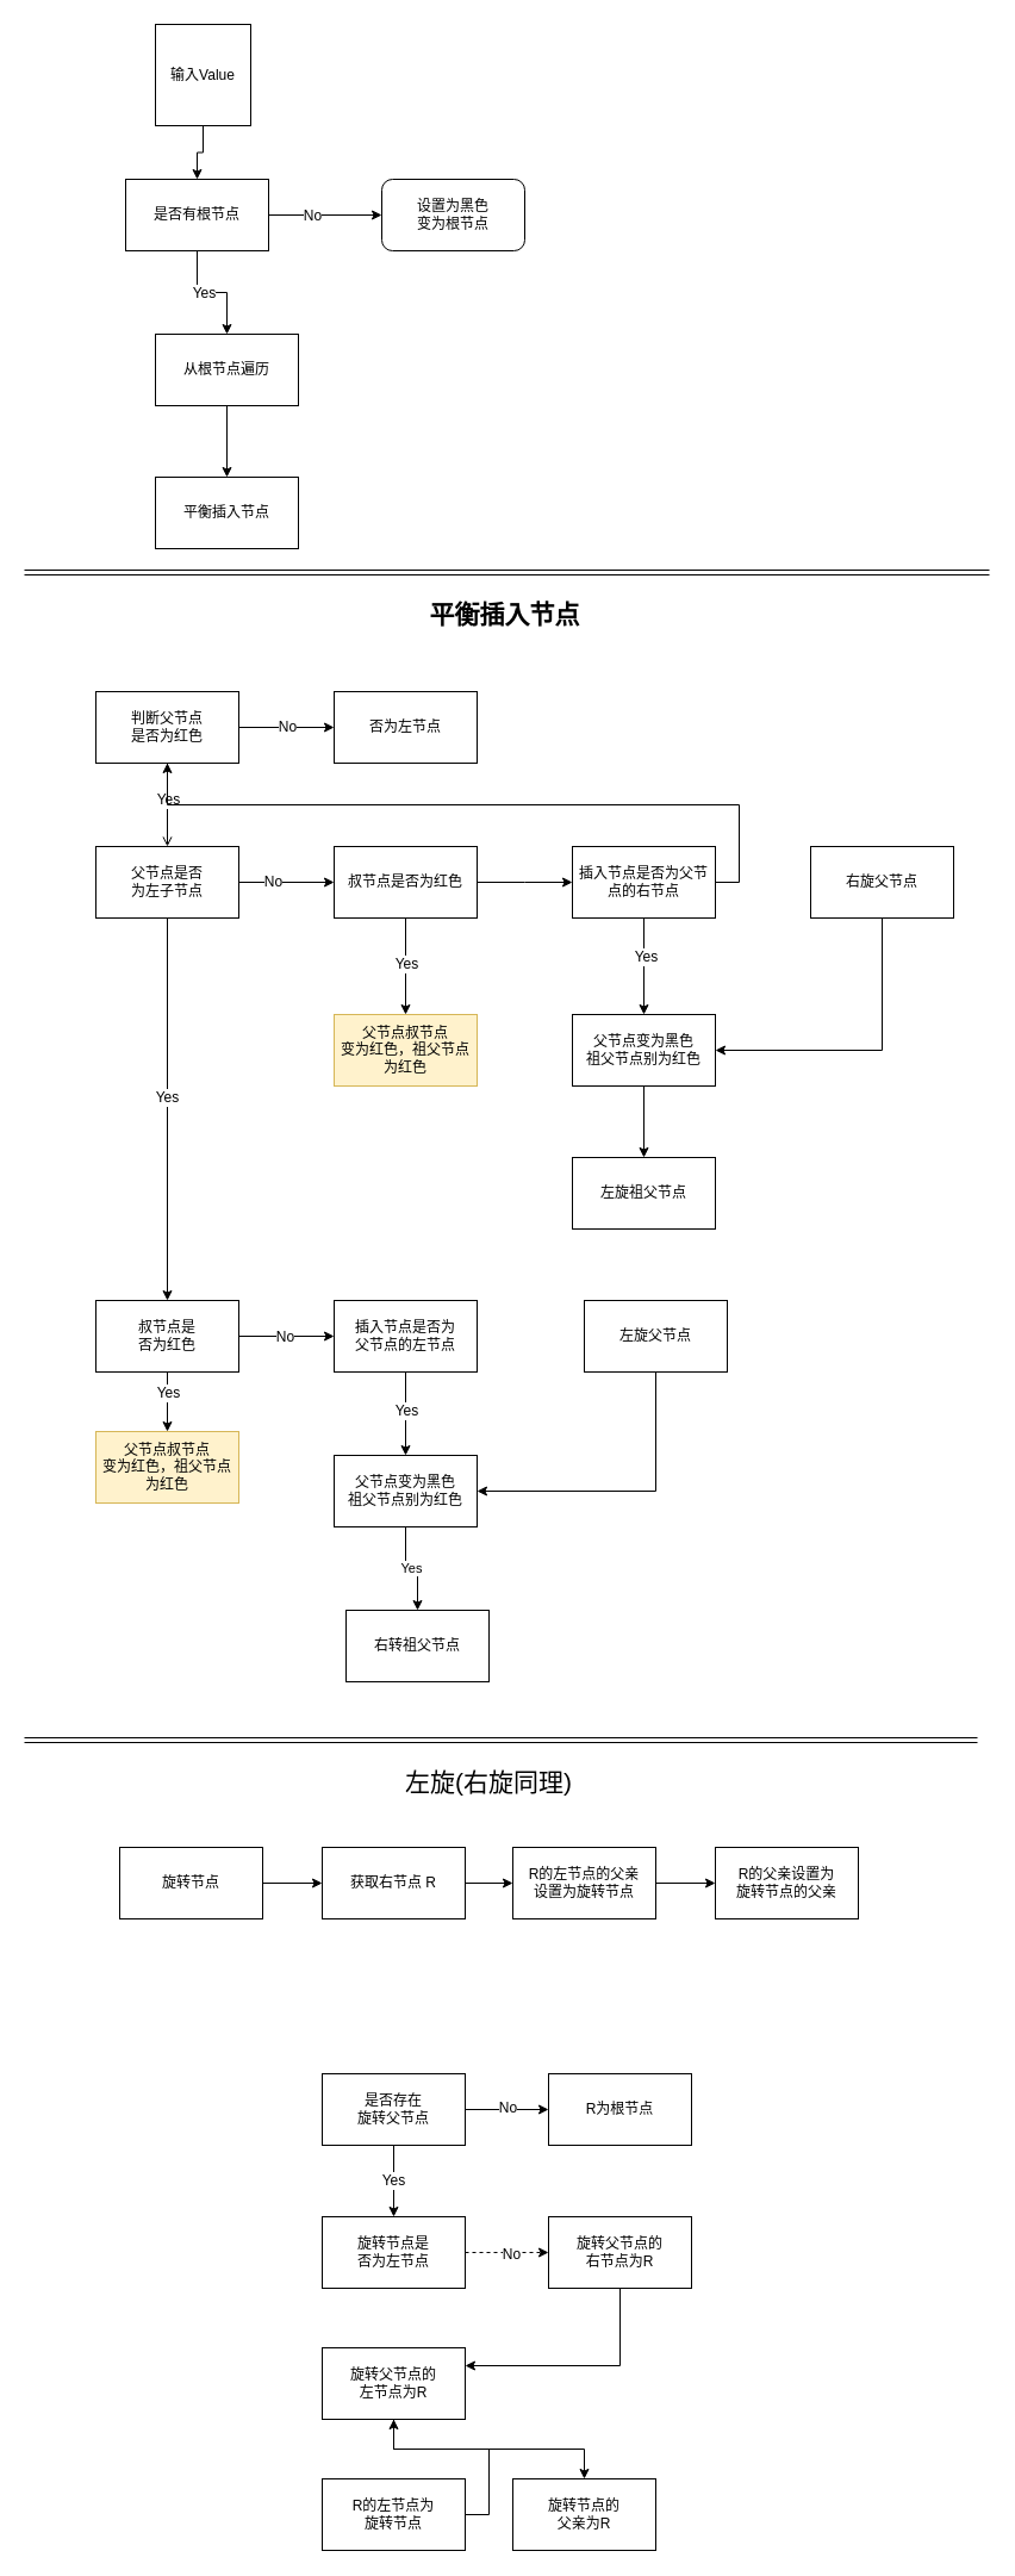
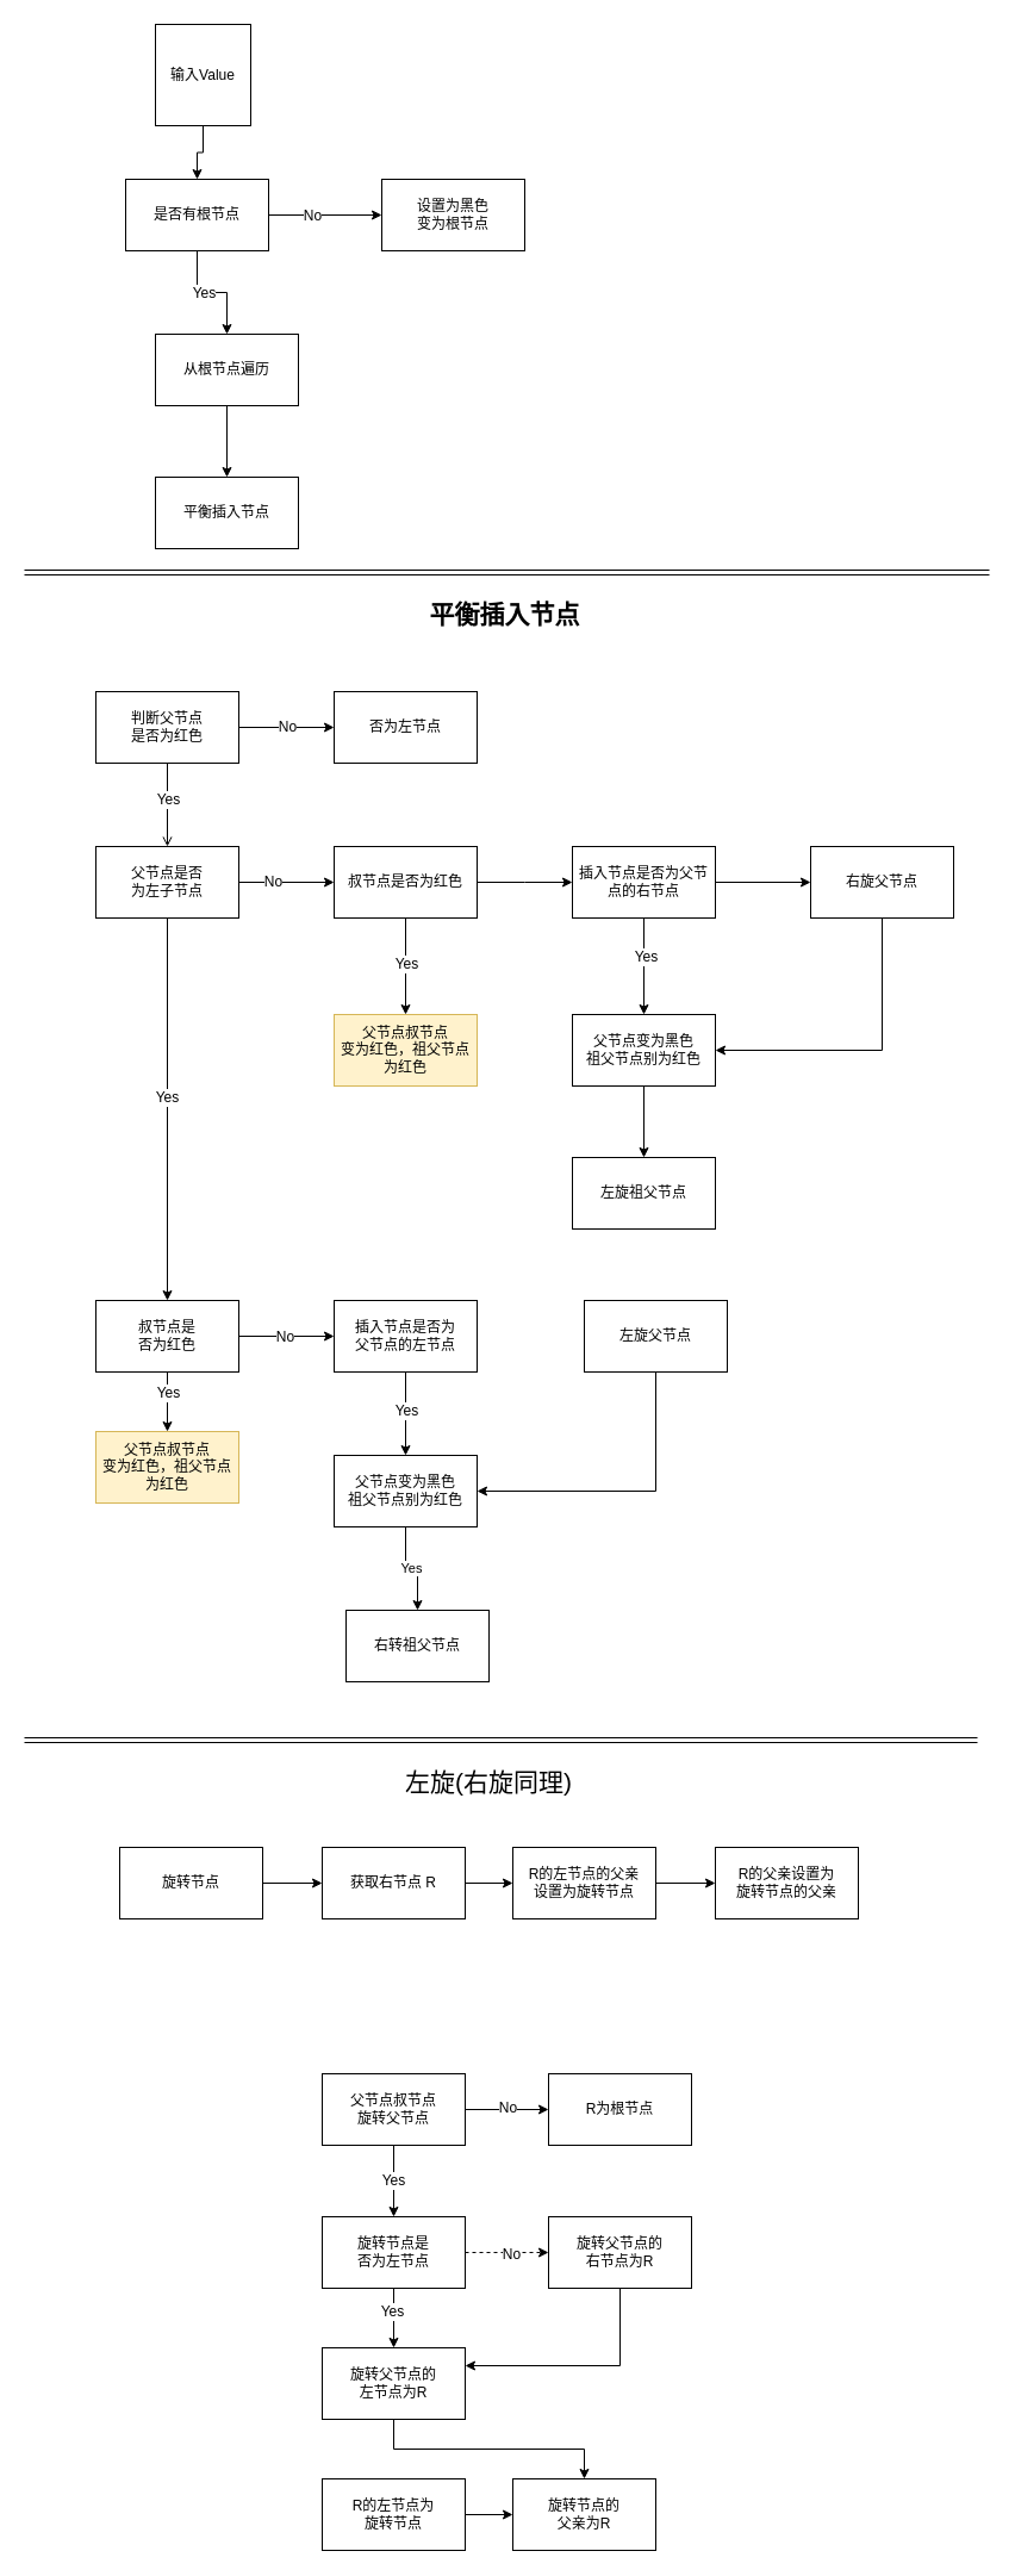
- <mxCell id="11" value="设置为黑色&lt;br&gt;变为根节点" style="whiteSpace=wrap;html=1;rounded=1;" vertex="1" parent="1"><mxGeometry x="320" y="150" width="120" height="60" as="geometry" /></mxCell>
+ <mxCell id="11" value="设置为黑色&lt;br&gt;变为根节点" style="rounded=0;whiteSpace=wrap;html=1;" vertex="1" parent="1"><mxGeometry x="320" y="150" width="120" height="60" as="geometry" /></mxCell>
- <mxCell id="45" style="edgeStyle=orthogonalEdgeStyle;rounded=0;orthogonalLoop=1;jettySize=auto;html=1;exitX=1;exitY=0.5;exitDx=0;exitDy=0;" edge="1" parent="1" source="46" target="17"><mxGeometry relative="1" as="geometry" /></mxCell>
+ <mxCell id="45" style="edgeStyle=orthogonalEdgeStyle;rounded=0;orthogonalLoop=1;jettySize=auto;html=1;exitX=1;exitY=0.5;exitDx=0;exitDy=0;entryX=0;entryY=0.5;entryDx=0;entryDy=0;" edge="1" parent="1" source="46" target="51"><mxGeometry relative="1" as="geometry" /></mxCell>
- <mxCell id="66" value="是否存在&lt;br&gt;旋转父节点" style="rounded=0;whiteSpace=wrap;html=1;fontSize=12;" vertex="1" parent="1"><mxGeometry x="270" y="1740" width="120" height="60" as="geometry" /></mxCell>
+ <mxCell id="66" value="父节点叔节点&lt;br&gt;旋转父节点" style="rounded=0;whiteSpace=wrap;html=1;fontSize=12;" vertex="1" parent="1"><mxGeometry x="270" y="1740" width="120" height="60" as="geometry" /></mxCell>
+ <mxCell id="69" style="edgeStyle=orthogonalEdgeStyle;rounded=0;orthogonalLoop=1;jettySize=auto;html=1;exitX=0.5;exitY=1;exitDx=0;exitDy=0;fontSize=12;" edge="1" parent="1" source="71" target="73"><mxGeometry relative="1" as="geometry" /></mxCell>
+ <mxCell id="70" value="Yes" style="text;html=1;align=center;verticalAlign=middle;resizable=0;points=[];labelBackgroundColor=#ffffff;fontSize=12;" vertex="1" connectable="0" parent="69"><mxGeometry x="-0.24" y="-2" relative="1" as="geometry"><mxPoint as="offset" /></mxGeometry></mxCell>
- <mxCell id="76" style="edgeStyle=orthogonalEdgeStyle;rounded=0;orthogonalLoop=1;jettySize=auto;html=1;exitX=1;exitY=0.5;exitDx=0;exitDy=0;fontSize=12;" edge="1" parent="1" source="77" target="73"><mxGeometry relative="1" as="geometry" /></mxCell>
+ <mxCell id="76" style="edgeStyle=orthogonalEdgeStyle;rounded=0;orthogonalLoop=1;jettySize=auto;html=1;exitX=1;exitY=0.5;exitDx=0;exitDy=0;entryX=0;entryY=0.5;entryDx=0;entryDy=0;fontSize=12;" edge="1" parent="1" source="77" target="78"><mxGeometry relative="1" as="geometry" /></mxCell>
